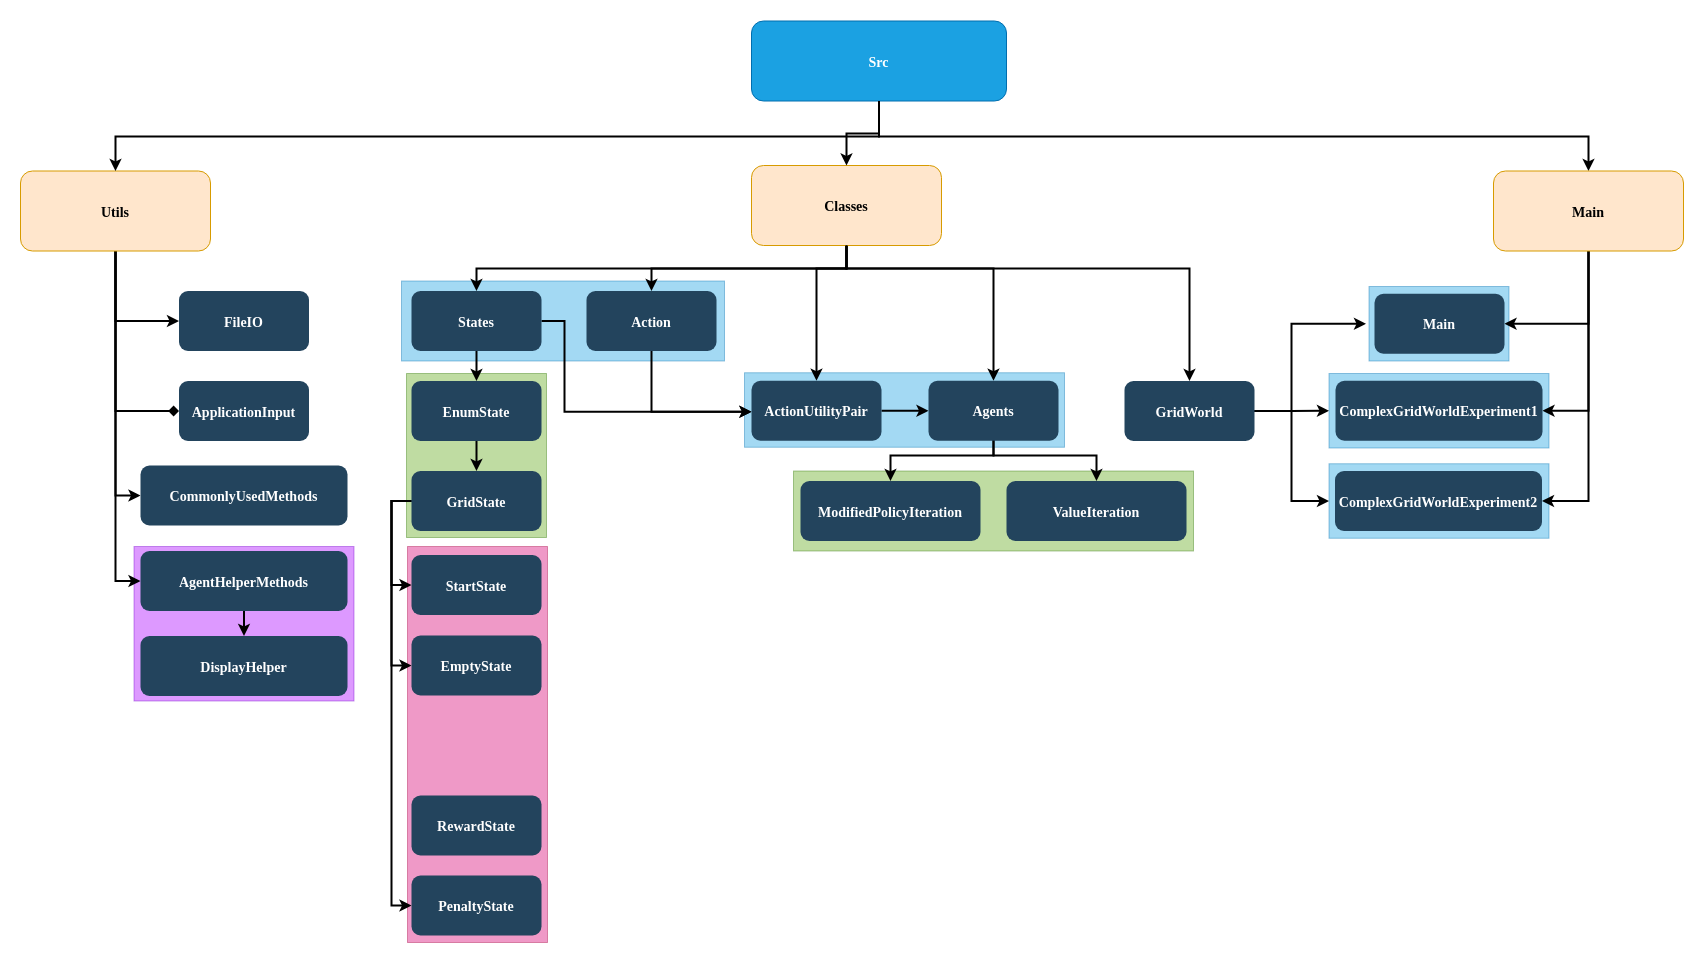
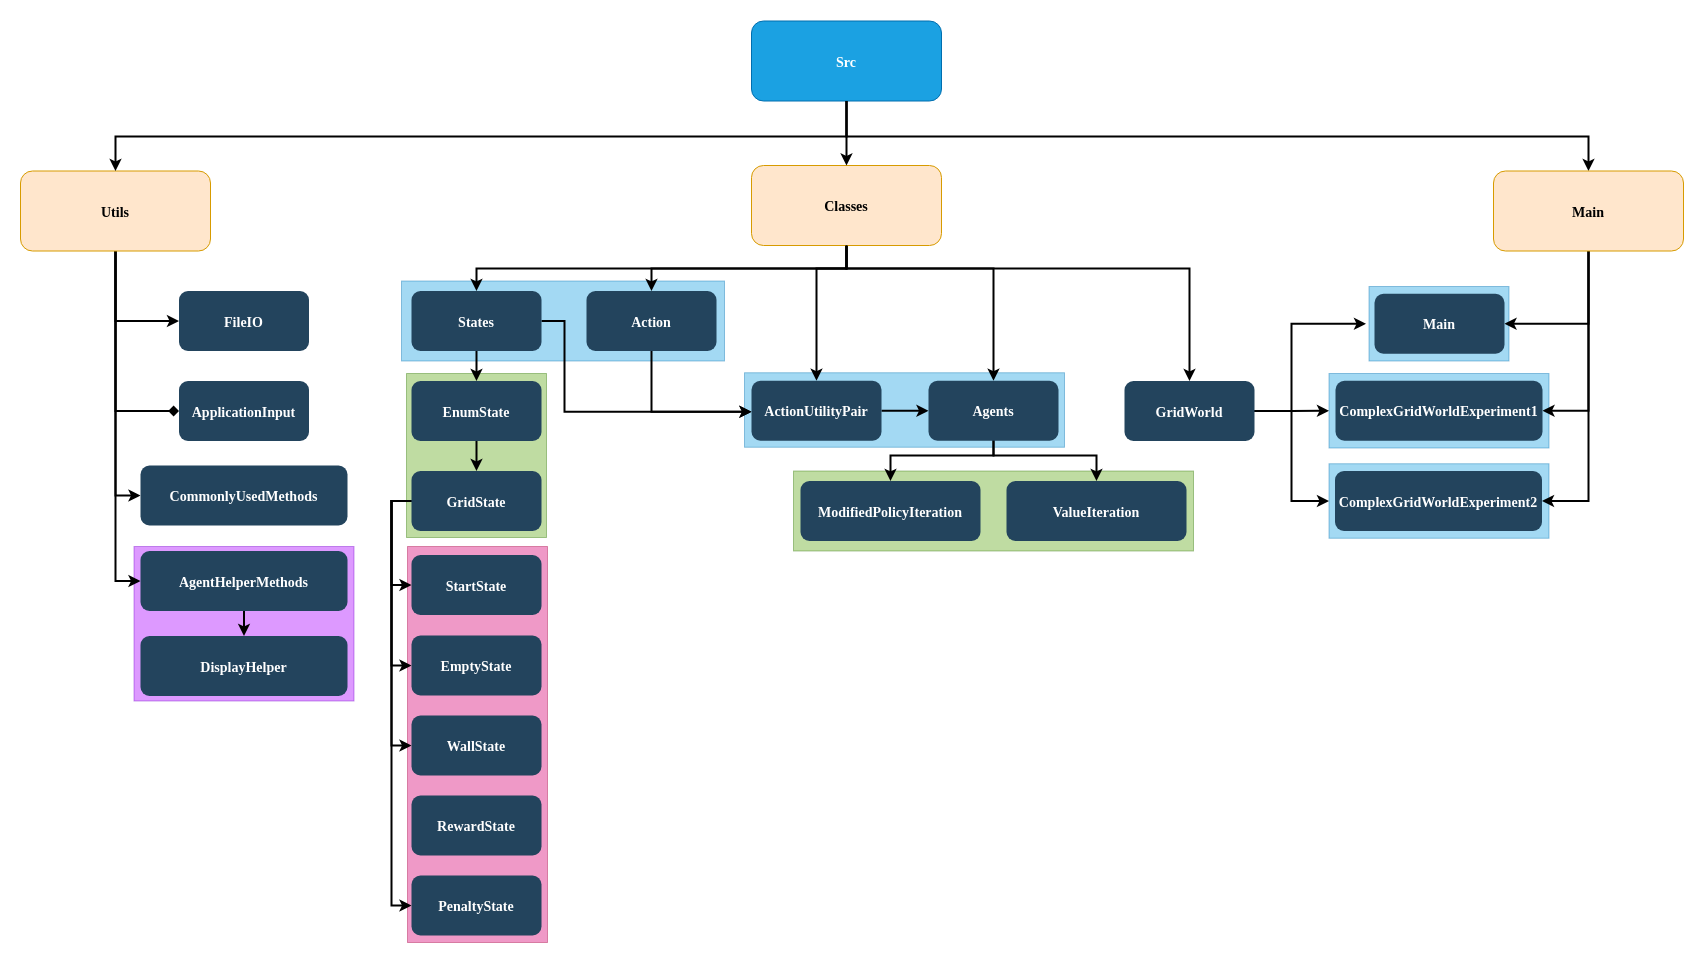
- <mxCell id="11" value="Src" style="rounded=1;fillColor=#1ba1e2;strokeColor=#006EAF;fontStyle=1;fontFamily=Tahoma;fontSize=14;fontColor=#ffffff;" parent="1" vertex="1"><mxGeometry x="751" y="20.5" width="255" height="80" as="geometry" /></mxCell>
+ <mxCell id="11" value="Src" style="rounded=1;fillColor=#1ba1e2;strokeColor=#006EAF;fontStyle=1;fontFamily=Tahoma;fontSize=14;fontColor=#ffffff;" parent="1" vertex="1"><mxGeometry x="751" y="20.5" width="190" height="80" as="geometry" /></mxCell>
+ <mxCell id="35" style="edgeStyle=orthogonalEdgeStyle;rounded=0;orthogonalLoop=1;jettySize=auto;html=1;exitX=0;exitY=0.5;exitDx=0;exitDy=0;entryX=0;entryY=0.5;entryDx=0;entryDy=0;startArrow=none;startFill=0;endArrow=classic;endFill=1;strokeColor=#000000;strokeWidth=2;" parent="1" source="37" target="60" edge="1"><mxGeometry relative="1" as="geometry" /></mxCell>
+ <mxCell id="60" value="WallState" style="rounded=1;fillColor=#23445D;gradientColor=none;strokeColor=none;fontColor=#FFFFFF;fontStyle=1;fontFamily=Tahoma;fontSize=14" parent="1" vertex="1"><mxGeometry x="411" y="715" width="130" height="60" as="geometry" /></mxCell>
